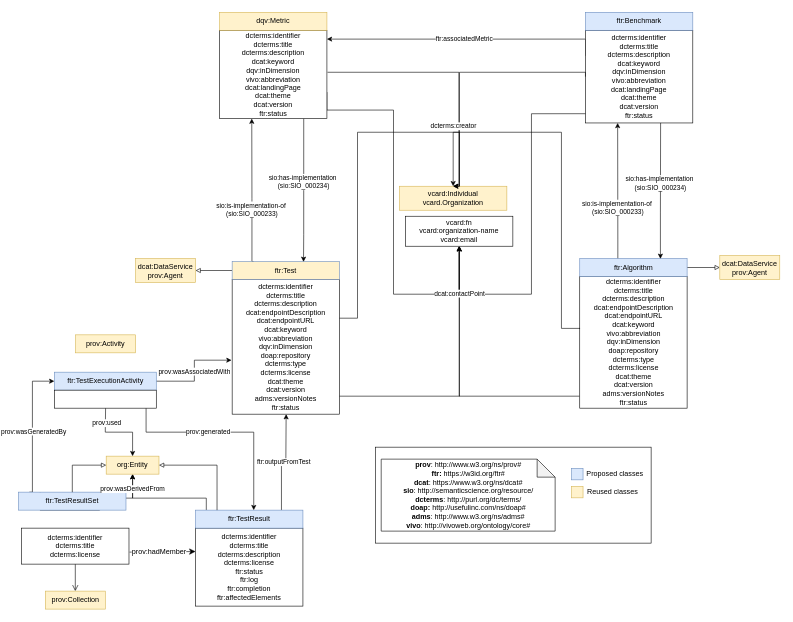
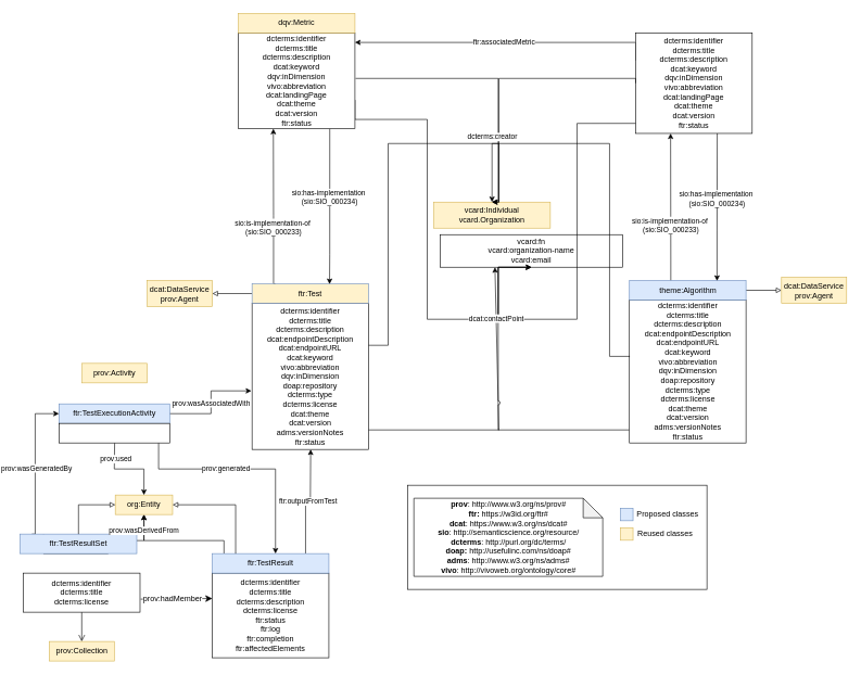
- <mxCell id="41" value="ftr:Benchmark" style="rounded=0;whiteSpace=wrap;html=1;snapToPoint=1;points=[[0.1,0],[0.2,0],[0.3,0],[0.4,0],[0.5,0],[0.6,0],[0.7,0],[0.8,0],[0.9,0],[0,0.1],[0,0.3],[0,0.5],[0,0.7],[0,0.9],[0.1,1],[0.2,1],[0.3,1],[0.4,1],[0.5,1],[0.6,1],[0.7,1],[0.8,1],[0.9,1],[1,0.1],[1,0.3],[1,0.5],[1,0.7],[1,0.9]];fillColor=#dae8fc;strokeColor=#6c8ebf;" vertex="1" parent="1"><mxGeometry x="965" y="20" width="179" height="30" as="geometry" /></mxCell>
- <mxCell id="42" value="vcard:fn&lt;br&gt;vcard:organization-name&lt;br&gt;vcard:email" style="rounded=0;whiteSpace=wrap;html=1;snapToPoint=1;points=[[0.1,0],[0.2,0],[0.3,0],[0.4,0],[0.5,0],[0.6,0],[0.7,0],[0.8,0],[0.9,0],[0,0.1],[0,0.3],[0,0.5],[0,0.7],[0,0.9],[0.1,1],[0.2,1],[0.3,1],[0.4,1],[0.5,1],[0.6,1],[0.7,1],[0.8,1],[0.9,1],[1,0.1],[1,0.3],[1,0.5],[1,0.7],[1,0.9]];" vertex="1" parent="1"><mxGeometry x="665" y="360" width="179" height="50" as="geometry" /></mxCell>
+ <mxCell id="42" value="vcard:fn&lt;br&gt;vcard:organization-name&lt;br&gt;vcard:email" style="rounded=0;whiteSpace=wrap;html=1;snapToPoint=1;points=[[0.1,0],[0.2,0],[0.3,0],[0.4,0],[0.5,0],[0.6,0],[0.7,0],[0.8,0],[0.9,0],[0,0.1],[0,0.3],[0,0.5],[0,0.7],[0,0.9],[0.1,1],[0.2,1],[0.3,1],[0.4,1],[0.5,1],[0.6,1],[0.7,1],[0.8,1],[0.9,1],[1,0.1],[1,0.3],[1,0.5],[1,0.7],[1,0.9]];" vertex="1" parent="1"><mxGeometry x="665" y="360" width="280" height="50" as="geometry" /></mxCell>
- <mxCell id="48" value="ftr:Algorithm" style="rounded=0;whiteSpace=wrap;html=1;snapToPoint=1;points=[[0.1,0],[0.2,0],[0.3,0],[0.4,0],[0.5,0],[0.6,0],[0.7,0],[0.8,0],[0.9,0],[0,0.1],[0,0.3],[0,0.5],[0,0.7],[0,0.9],[0.1,1],[0.2,1],[0.3,1],[0.4,1],[0.5,1],[0.6,1],[0.7,1],[0.8,1],[0.9,1],[1,0.1],[1,0.3],[1,0.5],[1,0.7],[1,0.9]];fillColor=#dae8fc;strokeColor=#6c8ebf;" vertex="1" parent="1"><mxGeometry x="955.5" y="430.5" width="179" height="30" as="geometry" /></mxCell>
+ <mxCell id="48" value="theme:Algorithm" style="rounded=0;whiteSpace=wrap;html=1;snapToPoint=1;points=[[0.1,0],[0.2,0],[0.3,0],[0.4,0],[0.5,0],[0.6,0],[0.7,0],[0.8,0],[0.9,0],[0,0.1],[0,0.3],[0,0.5],[0,0.7],[0,0.9],[0.1,1],[0.2,1],[0.3,1],[0.4,1],[0.5,1],[0.6,1],[0.7,1],[0.8,1],[0.9,1],[1,0.1],[1,0.3],[1,0.5],[1,0.7],[1,0.9]];fillColor=#dae8fc;strokeColor=#6c8ebf;" vertex="1" parent="1"><mxGeometry x="955.5" y="430.5" width="179" height="30" as="geometry" /></mxCell>
